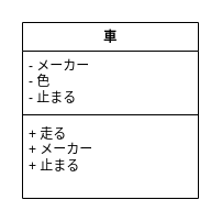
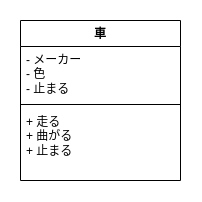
- <mxCell id="5" value="+ 走る&lt;div&gt;+ メーカー&lt;/div&gt;&lt;div&gt;+ 止まる&lt;/div&gt;" style="text;strokeColor=none;fillColor=none;align=left;verticalAlign=top;spacingLeft=4;spacingRight=4;overflow=hidden;rotatable=0;points=[[0,0.5],[1,0.5]];portConstraint=eastwest;whiteSpace=wrap;html=1;" parent="2" vertex="1"><mxGeometry y="88" width="160" height="72" as="geometry" /></mxCell>
+ <mxCell id="5" value="+ 走る&lt;div&gt;+ 曲がる&lt;/div&gt;&lt;div&gt;+ 止まる&lt;/div&gt;" style="text;strokeColor=none;fillColor=none;align=left;verticalAlign=top;spacingLeft=4;spacingRight=4;overflow=hidden;rotatable=0;points=[[0,0.5],[1,0.5]];portConstraint=eastwest;whiteSpace=wrap;html=1;" parent="2" vertex="1"><mxGeometry y="88" width="160" height="72" as="geometry" /></mxCell>
